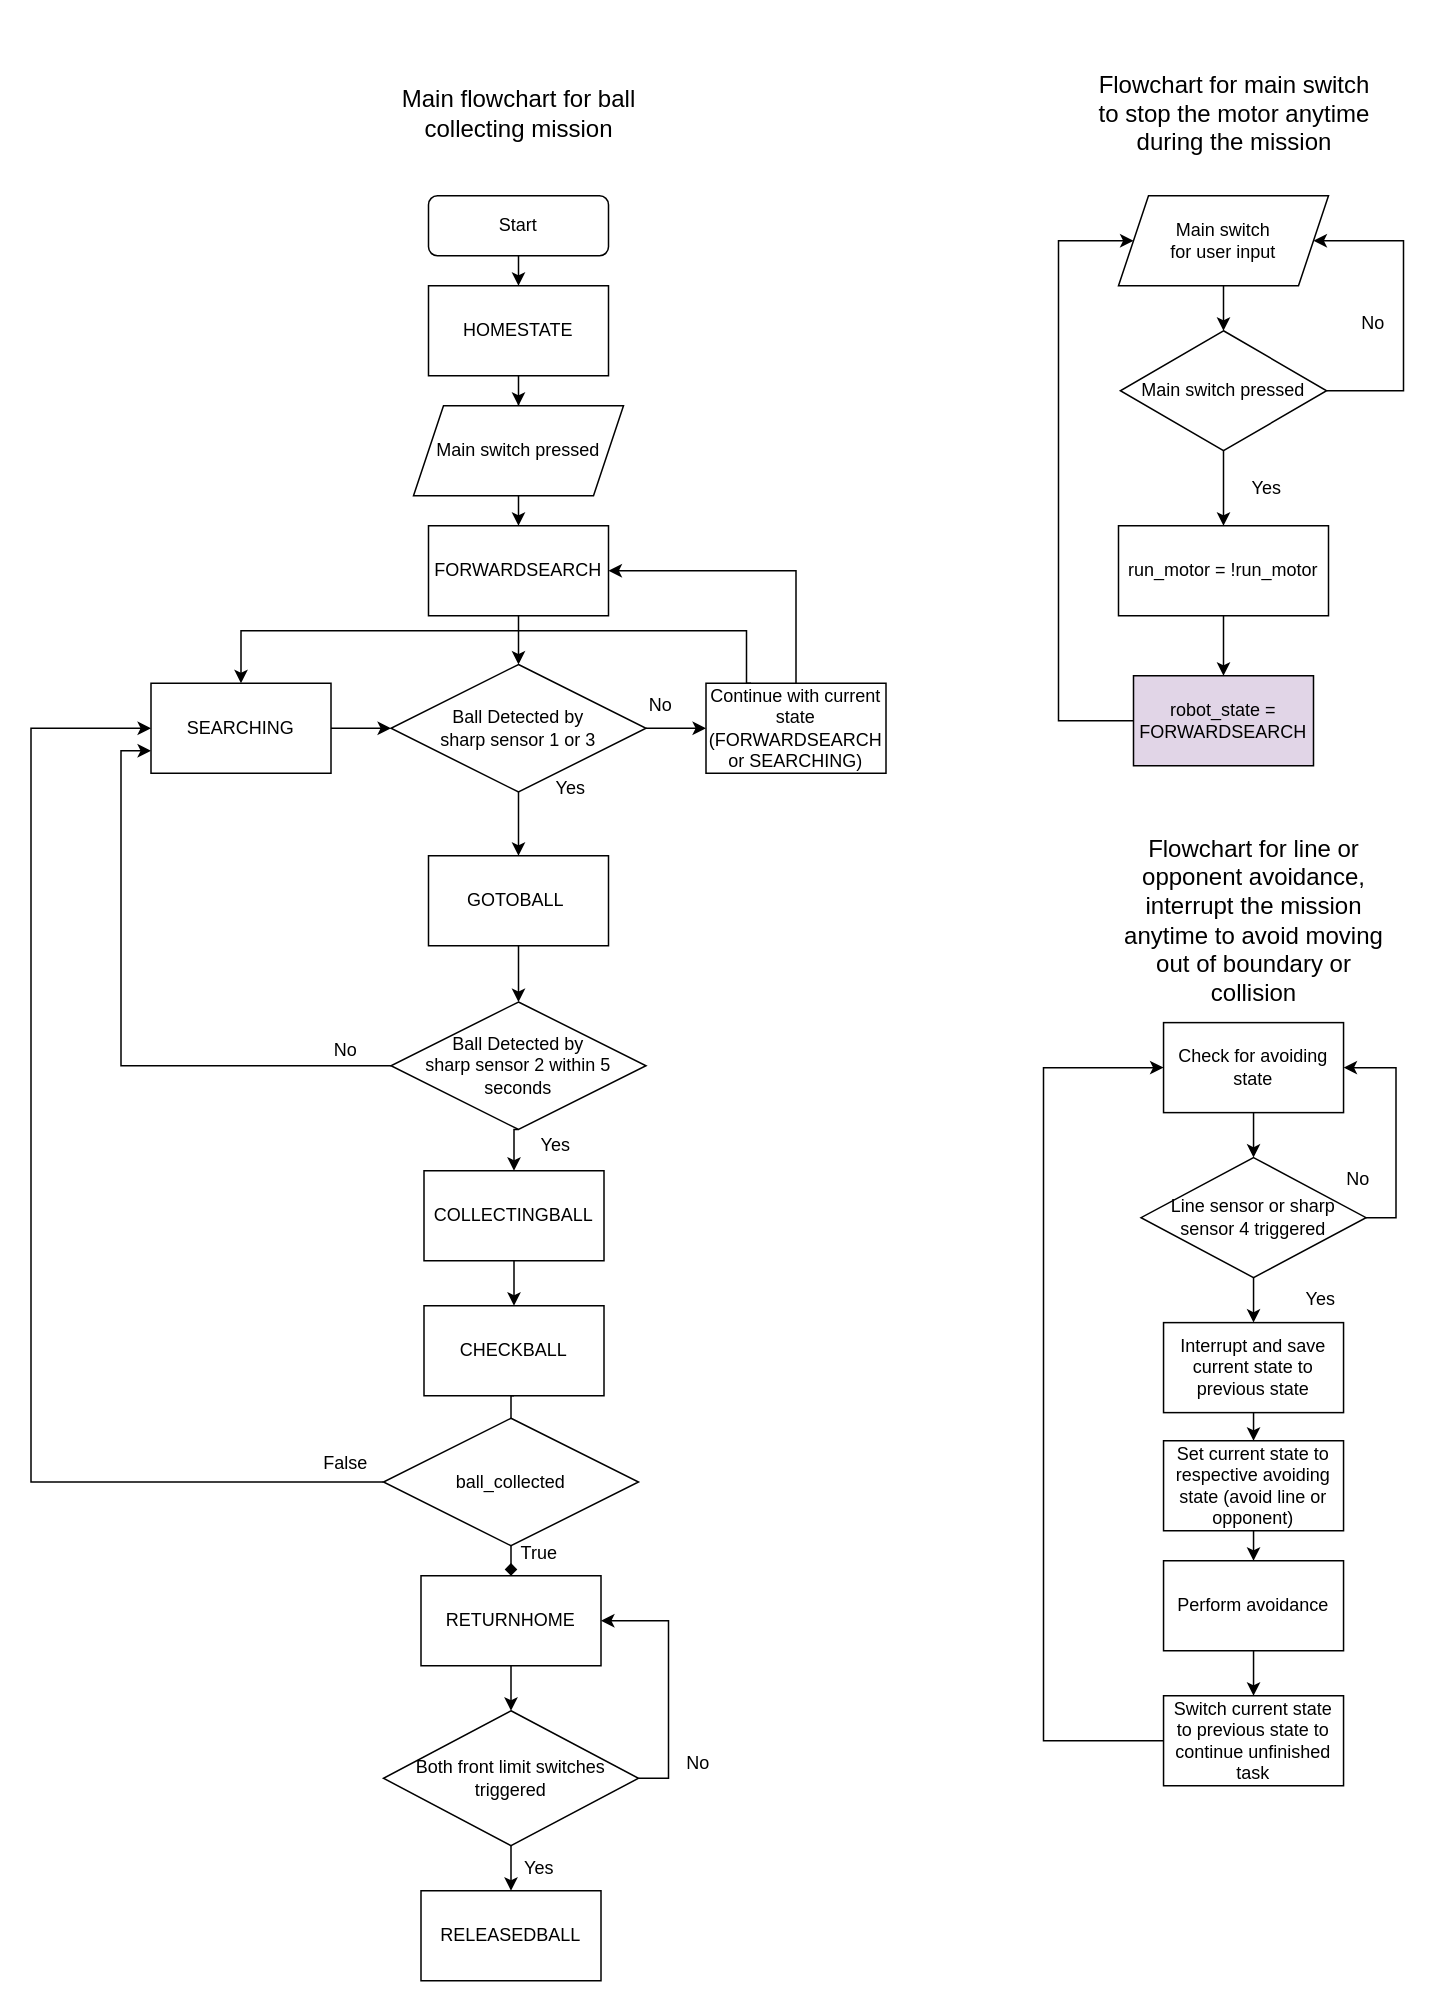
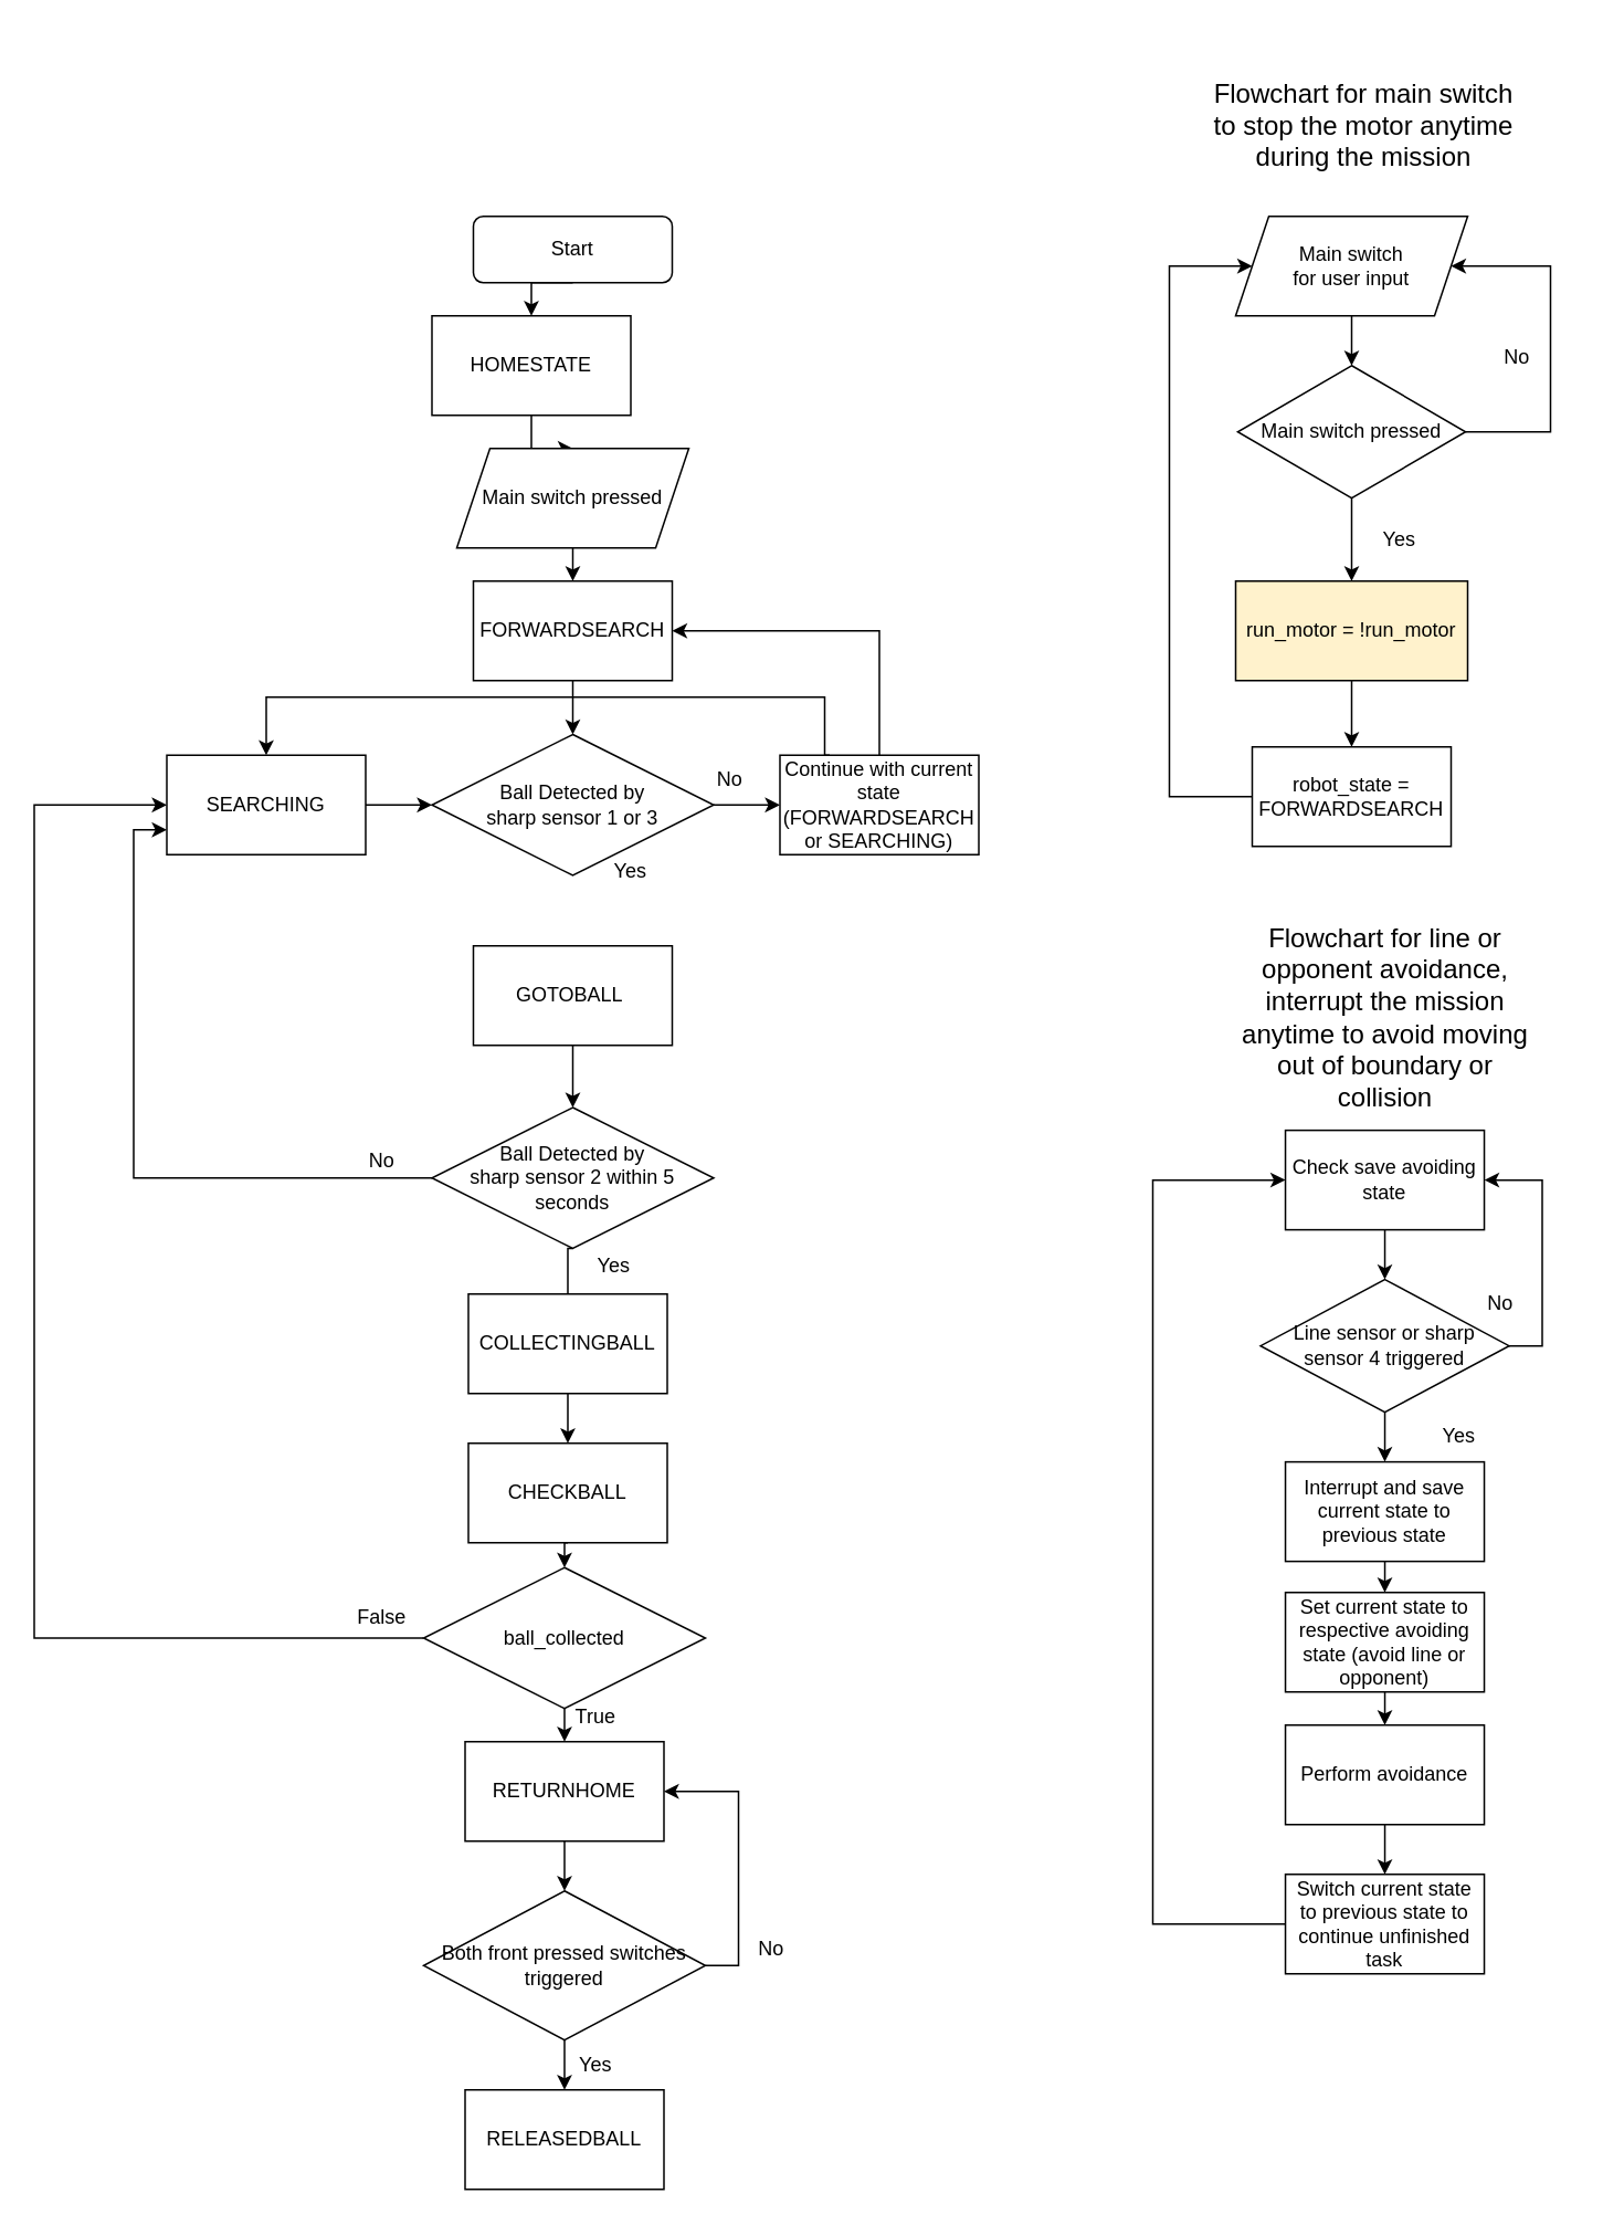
- <mxCell id="70" value="&lt;font style=&quot;font-size: 16px;&quot;&gt;Main flowchart for ball collecting mission&lt;/font&gt;" style="text;html=1;strokeColor=none;fillColor=none;align=center;verticalAlign=middle;whiteSpace=wrap;rounded=0;" vertex="1" parent="1"><mxGeometry x="252.5" y="20" width="185" height="110" as="geometry" /></mxCell>
- <mxCell id="5" value="HOMESTATE" style="rounded=0;whiteSpace=wrap;html=1;" parent="1" vertex="1"><mxGeometry x="285" y="190" width="120" height="60" as="geometry" /></mxCell>
+ <mxCell id="5" value="HOMESTATE" style="rounded=0;whiteSpace=wrap;html=1;" parent="1" vertex="1"><mxGeometry x="260" y="190" width="120" height="60" as="geometry" /></mxCell>
- <mxCell id="33" value="run_motor = !run_motor" style="rounded=0;whiteSpace=wrap;html=1;" vertex="1" parent="1"><mxGeometry x="745" y="350" width="140" height="60" as="geometry" /></mxCell>
+ <mxCell id="33" value="run_motor = !run_motor" style="rounded=0;whiteSpace=wrap;html=1;fillColor=#fff2cc;" vertex="1" parent="1"><mxGeometry x="745" y="350" width="140" height="60" as="geometry" /></mxCell>
- <mxCell id="35" value="robot_state = FORWARDSEARCH" style="rounded=0;whiteSpace=wrap;html=1;fillColor=#e1d5e7;" vertex="1" parent="1"><mxGeometry x="755" y="450" width="120" height="60" as="geometry" /></mxCell>
+ <mxCell id="35" value="robot_state = FORWARDSEARCH" style="rounded=0;whiteSpace=wrap;html=1;" vertex="1" parent="1"><mxGeometry x="755" y="450" width="120" height="60" as="geometry" /></mxCell>
- <mxCell id="9" style="edgeStyle=orthogonalEdgeStyle;rounded=0;orthogonalLoop=1;jettySize=auto;html=1;exitX=0.5;exitY=1;exitDx=0;exitDy=0;entryX=0.5;entryY=0;entryDx=0;entryDy=0;" edge="1" parent="1" source="10" target="12"><mxGeometry relative="1" as="geometry" /></mxCell>
- <mxCell id="67" value="Check for avoiding state" style="rounded=0;whiteSpace=wrap;html=1;" vertex="1" parent="1"><mxGeometry x="775.03" y="681.25" width="120" height="60" as="geometry" /></mxCell>
+ <mxCell id="67" value="Check save avoiding state" style="rounded=0;whiteSpace=wrap;html=1;" vertex="1" parent="1"><mxGeometry x="775.03" y="681.25" width="120" height="60" as="geometry" /></mxCell>
- <mxCell id="13" style="edgeStyle=orthogonalEdgeStyle;rounded=0;orthogonalLoop=1;jettySize=auto;html=1;exitX=0.5;exitY=1;exitDx=0;exitDy=0;entryX=0.5;entryY=0;entryDx=0;entryDy=0;" edge="1" parent="1" source="15" target="17"><mxGeometry relative="1" as="geometry" /></mxCell>
+ <mxCell id="13" style="edgeStyle=orthogonalEdgeStyle;rounded=0;orthogonalLoop=1;jettySize=auto;html=1;exitX=0.5;exitY=1;exitDx=0;exitDy=0;entryX=0.5;entryY=0;entryDx=0;entryDy=0;endArrow=none;" edge="1" parent="1" source="15" target="17"><mxGeometry relative="1" as="geometry" /></mxCell>
- <mxCell id="18" style="edgeStyle=orthogonalEdgeStyle;rounded=0;orthogonalLoop=1;jettySize=auto;html=1;exitX=0.5;exitY=1;exitDx=0;exitDy=0;entryX=0.5;entryY=0;entryDx=0;entryDy=0;endArrow=none;" edge="1" parent="1" source="19" target="22"><mxGeometry relative="1" as="geometry" /></mxCell>
+ <mxCell id="18" style="edgeStyle=orthogonalEdgeStyle;rounded=0;orthogonalLoop=1;jettySize=auto;html=1;exitX=0.5;exitY=1;exitDx=0;exitDy=0;entryX=0.5;entryY=0;entryDx=0;entryDy=0;" edge="1" parent="1" source="19" target="22"><mxGeometry relative="1" as="geometry" /></mxCell>
- <mxCell id="20" style="edgeStyle=orthogonalEdgeStyle;rounded=0;orthogonalLoop=1;jettySize=auto;html=1;exitX=0.5;exitY=1;exitDx=0;exitDy=0;entryX=0.5;entryY=0;entryDx=0;entryDy=0;endArrow=diamond;" edge="1" parent="1" source="22" target="24"><mxGeometry relative="1" as="geometry" /></mxCell>
+ <mxCell id="20" style="edgeStyle=orthogonalEdgeStyle;rounded=0;orthogonalLoop=1;jettySize=auto;html=1;exitX=0.5;exitY=1;exitDx=0;exitDy=0;entryX=0.5;entryY=0;entryDx=0;entryDy=0;" edge="1" parent="1" source="22" target="24"><mxGeometry relative="1" as="geometry" /></mxCell>
- <mxCell id="43" value="Both front limit switches triggered" style="rhombus;whiteSpace=wrap;html=1;" vertex="1" parent="1"><mxGeometry x="255" y="1140" width="170" height="90" as="geometry" /></mxCell>
+ <mxCell id="43" value="Both front pressed switches triggered" style="rhombus;whiteSpace=wrap;html=1;" vertex="1" parent="1"><mxGeometry x="255" y="1140" width="170" height="90" as="geometry" /></mxCell>
